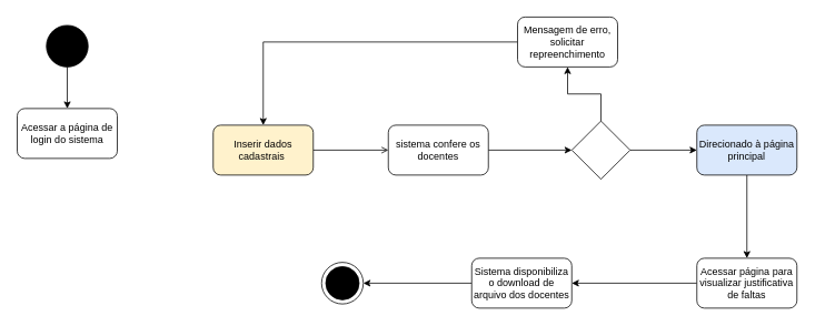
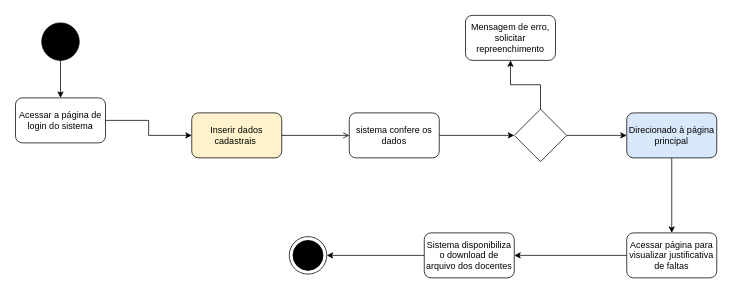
- <mxCell id="13" style="edgeStyle=orthogonalEdgeStyle;rounded=0;orthogonalLoop=1;jettySize=auto;html=1;exitX=0;exitY=0.5;exitDx=0;exitDy=0;entryX=0.5;entryY=0;entryDx=0;entryDy=0;" edge="1" parent="1" source="14" target="7"><mxGeometry relative="1" as="geometry" /></mxCell>
+ <mxCell id="4" value="" style="edgeStyle=orthogonalEdgeStyle;rounded=0;orthogonalLoop=1;jettySize=auto;html=1;" edge="1" parent="1" source="5" target="7"><mxGeometry relative="1" as="geometry" /></mxCell>
- <mxCell id="9" value="sistema confere os docentes" style="rounded=1;whiteSpace=wrap;html=1;" vertex="1" parent="1"><mxGeometry x="465" y="150" width="120" height="60" as="geometry" /></mxCell>
+ <mxCell id="9" value="sistema confere os dados" style="rounded=1;whiteSpace=wrap;html=1;" vertex="1" parent="1"><mxGeometry x="465" y="150" width="120" height="60" as="geometry" /></mxCell>
